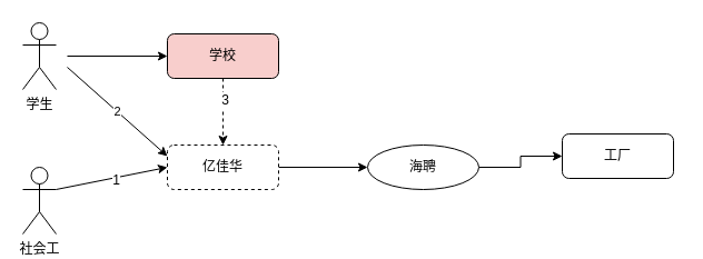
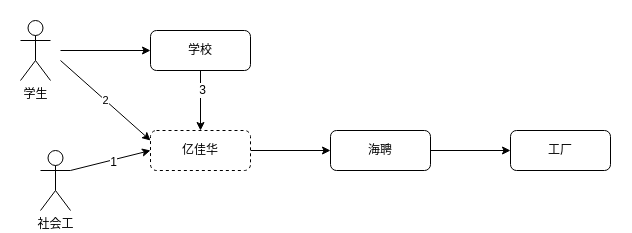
- <mxCell id="6" value="学校" style="rounded=1;whiteSpace=wrap;html=1;fillColor=#f8cecc;" parent="1" vertex="1"><mxGeometry x="150" y="30" width="100" height="40" as="geometry" /></mxCell>
+ <mxCell id="6" value="学校" style="rounded=1;whiteSpace=wrap;html=1;" parent="1" vertex="1"><mxGeometry x="150" y="30" width="100" height="40" as="geometry" /></mxCell>
- <mxCell id="4" value="" style="edgeStyle=orthogonalEdgeStyle;rounded=0;orthogonalLoop=1;jettySize=auto;html=1;dashed=1;" parent="1" source="6" target="8" edge="1"><mxGeometry relative="1" as="geometry" /></mxCell>
+ <mxCell id="4" value="" style="edgeStyle=orthogonalEdgeStyle;rounded=0;orthogonalLoop=1;jettySize=auto;html=1;" parent="1" source="6" target="8" edge="1"><mxGeometry relative="1" as="geometry" /></mxCell>
- <mxCell id="9" value="工厂" style="rounded=1;whiteSpace=wrap;html=1;" parent="1" vertex="1"><mxGeometry x="505" y="120" width="100" height="40" as="geometry" /></mxCell>
+ <mxCell id="9" value="工厂" style="rounded=1;whiteSpace=wrap;html=1;" parent="1" vertex="1"><mxGeometry x="510" y="130" width="100" height="40" as="geometry" /></mxCell>
- <mxCell id="11" value="海聘" style="ellipse;whiteSpace=wrap;html=1;" parent="1" vertex="1"><mxGeometry x="330" y="130" width="100" height="40" as="geometry" /></mxCell>
+ <mxCell id="11" value="海聘" style="rounded=1;whiteSpace=wrap;html=1;" parent="1" vertex="1"><mxGeometry x="330" y="130" width="100" height="40" as="geometry" /></mxCell>
- <mxCell id="2" value="社会工" style="shape=umlActor;verticalLabelPosition=bottom;labelBackgroundColor=#ffffff;verticalAlign=top;html=1;outlineConnect=0;" parent="1" vertex="1"><mxGeometry x="20" y="150" width="30" height="60" as="geometry" /></mxCell>
+ <mxCell id="2" value="社会工" style="shape=umlActor;verticalLabelPosition=bottom;labelBackgroundColor=#ffffff;verticalAlign=top;html=1;outlineConnect=0;" parent="1" vertex="1"><mxGeometry x="40" y="150" width="30" height="60" as="geometry" /></mxCell>
